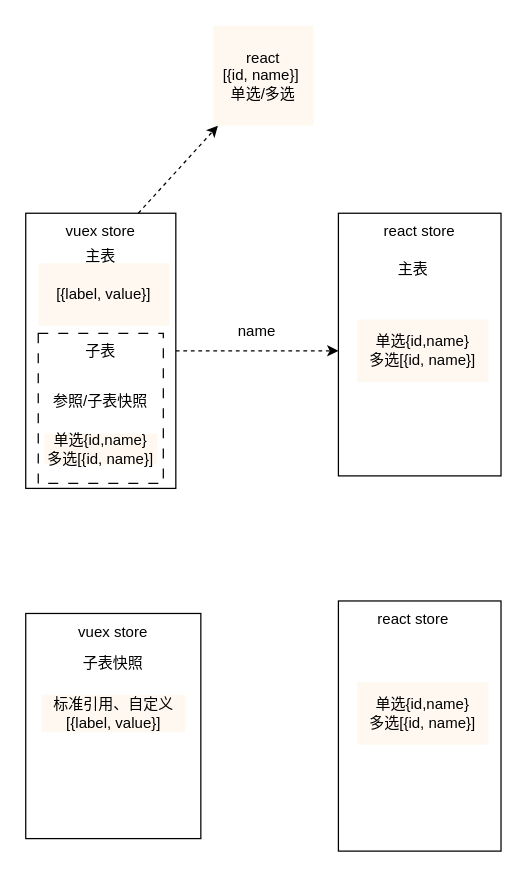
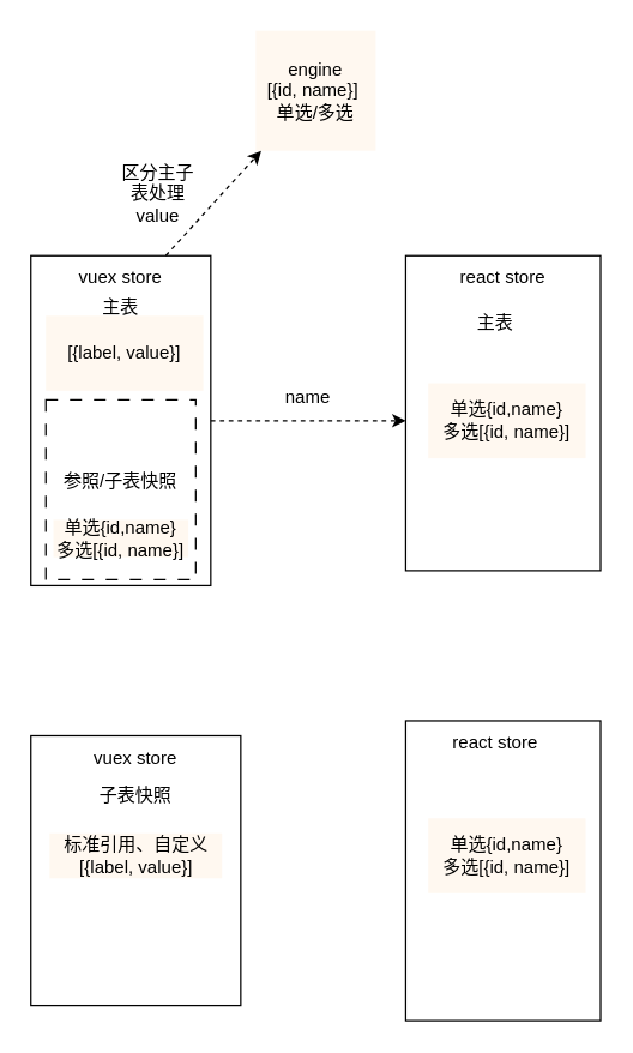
- <mxCell id="14" value="react&lt;br&gt;[{id, name}]&amp;nbsp;&lt;br&gt;单选/多选" style="whiteSpace=wrap;html=1;aspect=fixed;fillColor=#ffe6cc;strokeColor=none;opacity=30;" vertex="1" parent="1"><mxGeometry x="170" y="20" width="80" height="80" as="geometry" /></mxCell>
+ <mxCell id="14" value="engine&lt;br&gt;[{id, name}]&amp;nbsp;&lt;br&gt;单选/多选" style="whiteSpace=wrap;html=1;aspect=fixed;fillColor=#ffe6cc;strokeColor=none;opacity=30;" vertex="1" parent="1"><mxGeometry x="170" y="20" width="80" height="80" as="geometry" /></mxCell>
+ <mxCell id="27" value="区分主子表处理value" style="text;html=1;strokeColor=none;fillColor=none;align=center;verticalAlign=middle;whiteSpace=wrap;rounded=0;" vertex="1" parent="1"><mxGeometry x="75" y="114" width="60" height="30" as="geometry" /></mxCell>
- <mxCell id="19" value="子表" style="text;html=1;strokeColor=none;fillColor=none;align=center;verticalAlign=middle;whiteSpace=wrap;rounded=0;" vertex="1" parent="16"><mxGeometry x="20" width="60" height="30" as="geometry" /></mxCell>
